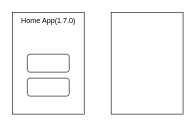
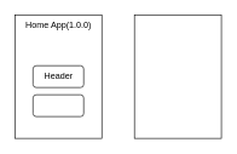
- <mxCell id="4" value="&lt;span style=&quot;&quot;&gt;Home App(1.7.0)&lt;/span&gt;" style="text;html=1;align=center;verticalAlign=middle;resizable=0;points=[];autosize=1;strokeColor=none;fillColor=none;" vertex="1" parent="1"><mxGeometry x="25" y="20" width="110" height="30" as="geometry" /></mxCell>
+ <mxCell id="4" value="&lt;span style=&quot;&quot;&gt;Home App(1.0.0)&lt;/span&gt;" style="text;html=1;align=center;verticalAlign=middle;resizable=0;points=[];autosize=1;strokeColor=none;fillColor=none;" vertex="1" parent="1"><mxGeometry x="25" y="20" width="110" height="30" as="geometry" /></mxCell>
+ <mxCell id="6" value="Header" style="text;html=1;align=center;verticalAlign=middle;resizable=0;points=[];autosize=1;strokeColor=none;fillColor=none;" vertex="1" parent="1"><mxGeometry x="50" y="90" width="60" height="30" as="geometry" /></mxCell>
